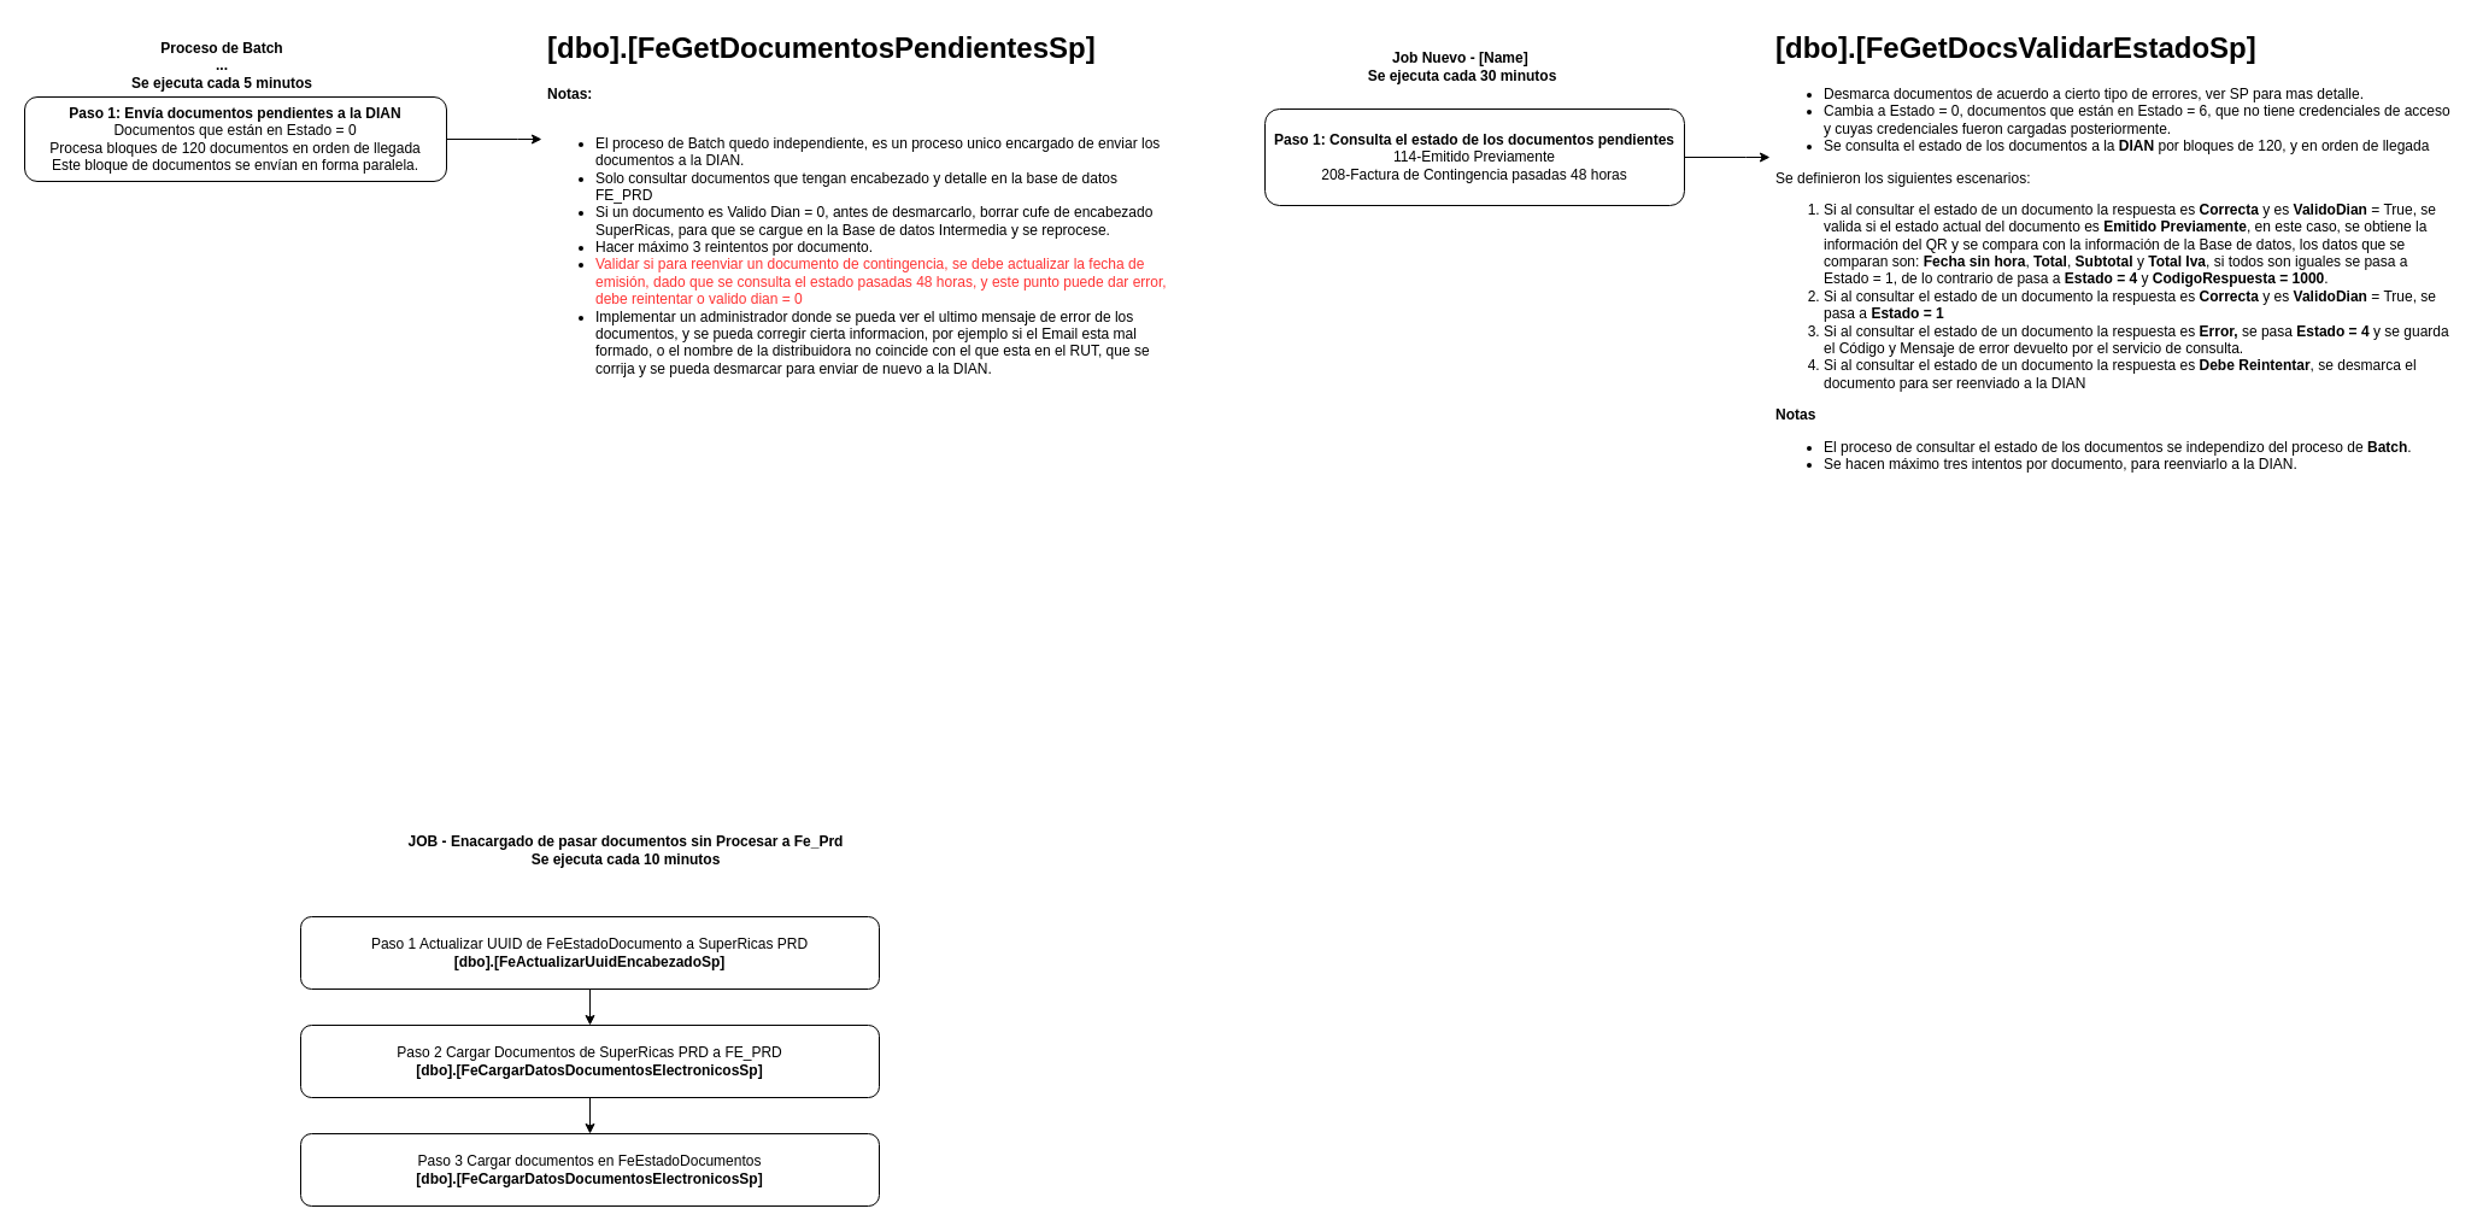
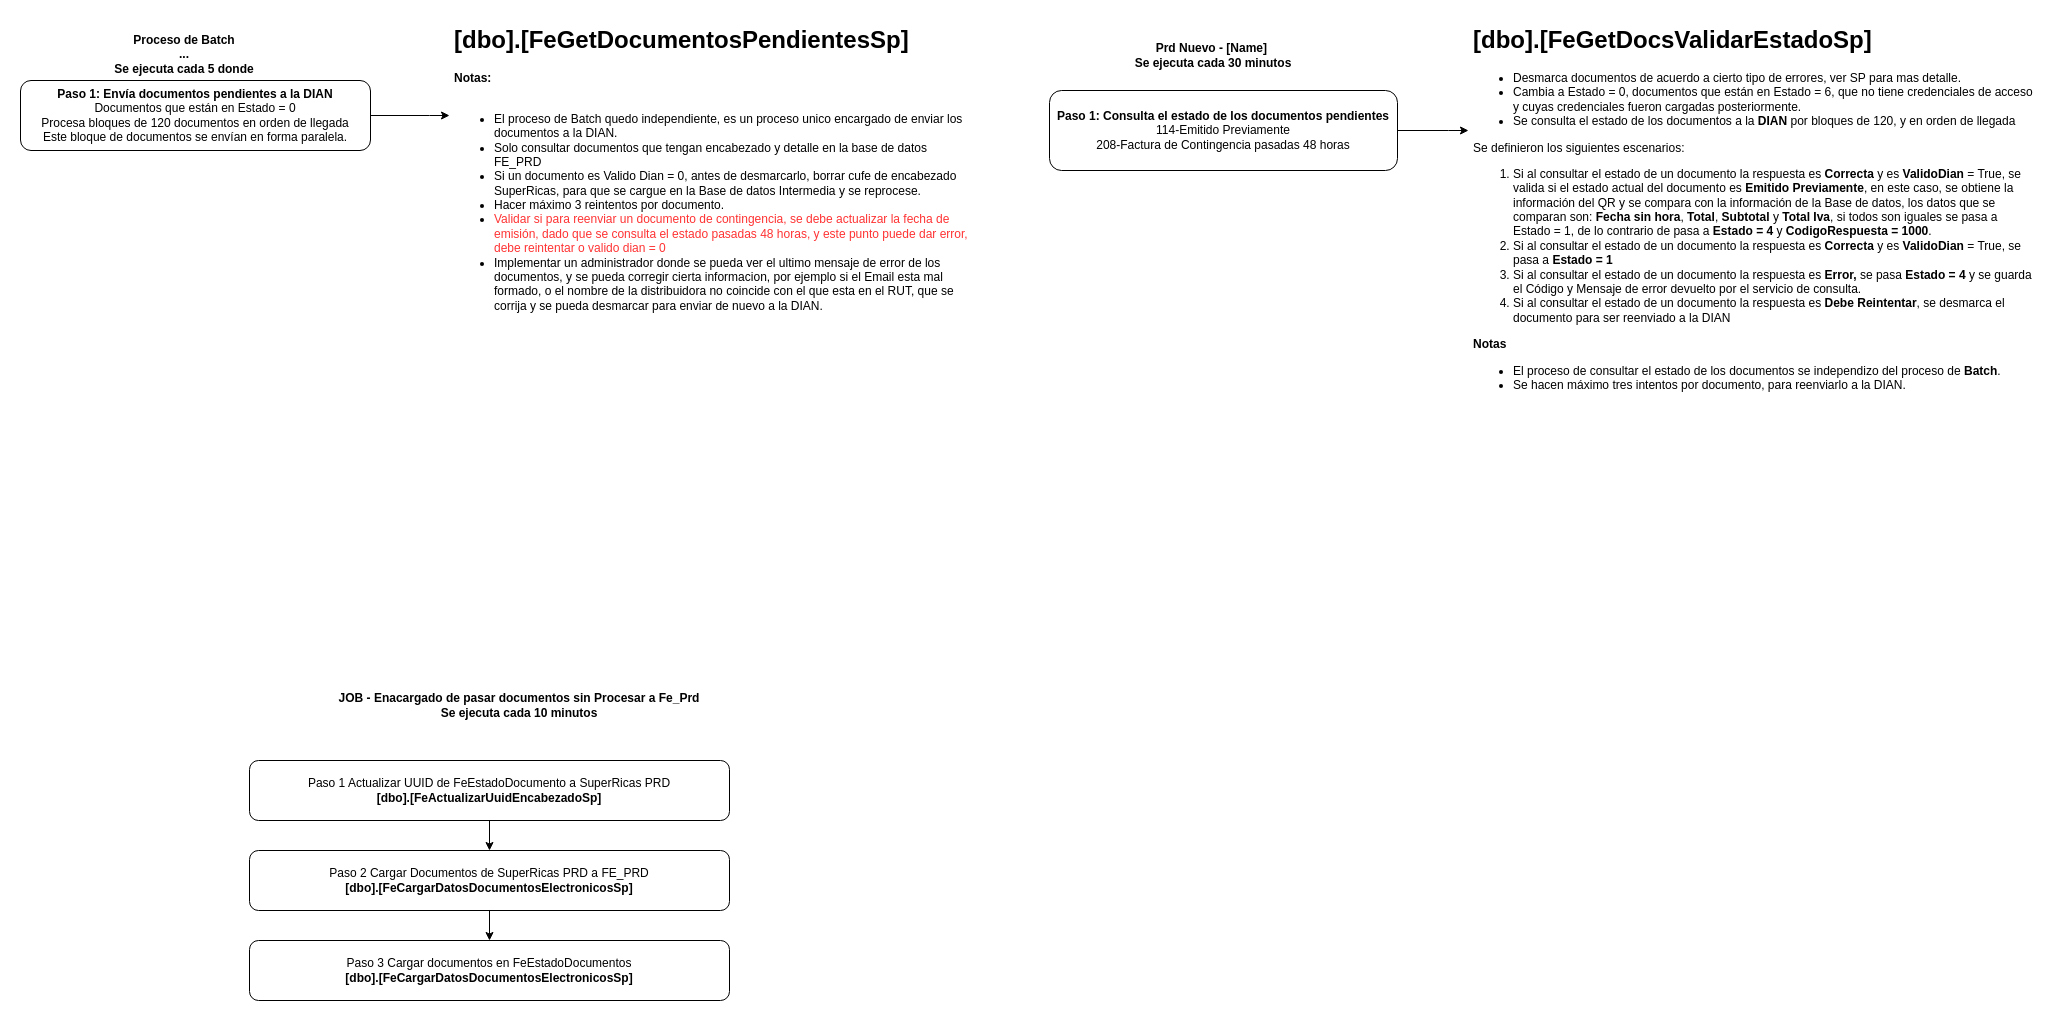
- <mxCell id="11" value="Proceso de Batch&lt;br&gt;...&lt;br&gt;Se ejecuta cada 5 minutos" style="text;html=1;strokeColor=none;fillColor=none;align=center;verticalAlign=middle;whiteSpace=wrap;rounded=0;fontStyle=1" parent="1" vertex="1"><mxGeometry x="79" y="39" width="210" height="30" as="geometry" /></mxCell>
+ <mxCell id="11" value="Proceso de Batch&lt;br&gt;...&lt;br&gt;Se ejecuta cada 5 donde" style="text;html=1;strokeColor=none;fillColor=none;align=center;verticalAlign=middle;whiteSpace=wrap;rounded=0;fontStyle=1" parent="1" vertex="1"><mxGeometry x="79" y="39" width="210" height="30" as="geometry" /></mxCell>
- <mxCell id="15" value="Job Nuevo - [Name]&amp;nbsp;&lt;br&gt;Se ejecuta cada 30 minutos" style="text;html=1;strokeColor=none;fillColor=none;align=center;verticalAlign=middle;whiteSpace=wrap;rounded=0;fontStyle=1" parent="1" vertex="1"><mxGeometry x="1108" y="40" width="210" height="30" as="geometry" /></mxCell>
+ <mxCell id="15" value="Prd Nuevo - [Name]&amp;nbsp;&lt;br&gt;Se ejecuta cada 30 minutos" style="text;html=1;strokeColor=none;fillColor=none;align=center;verticalAlign=middle;whiteSpace=wrap;rounded=0;fontStyle=1" parent="1" vertex="1"><mxGeometry x="1108" y="40" width="210" height="30" as="geometry" /></mxCell>
